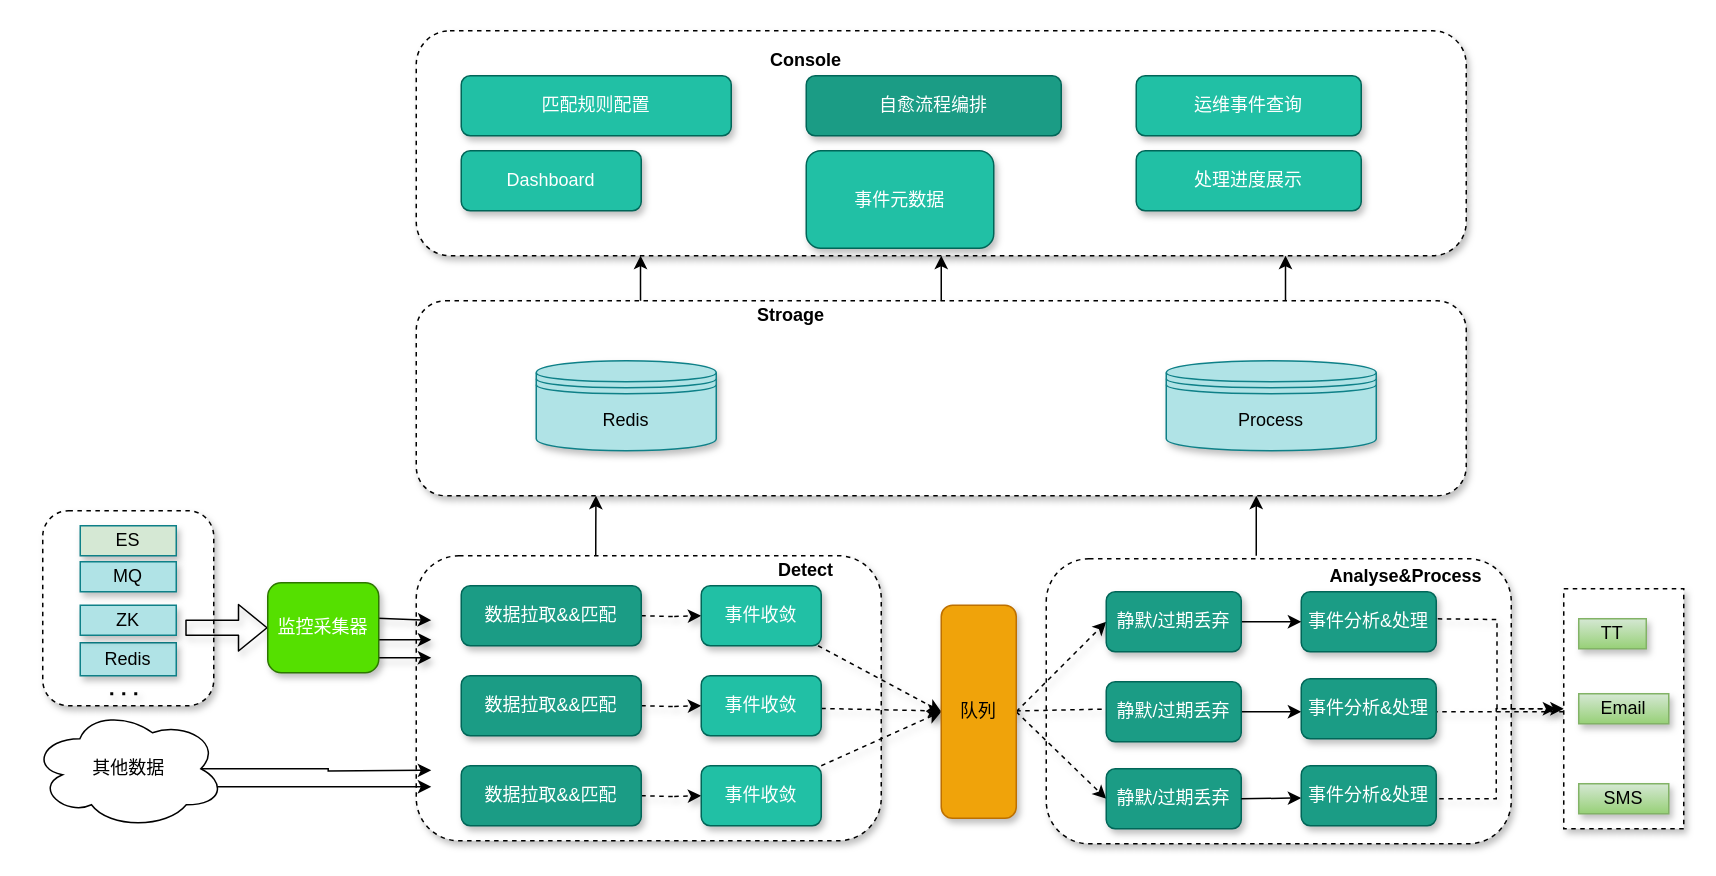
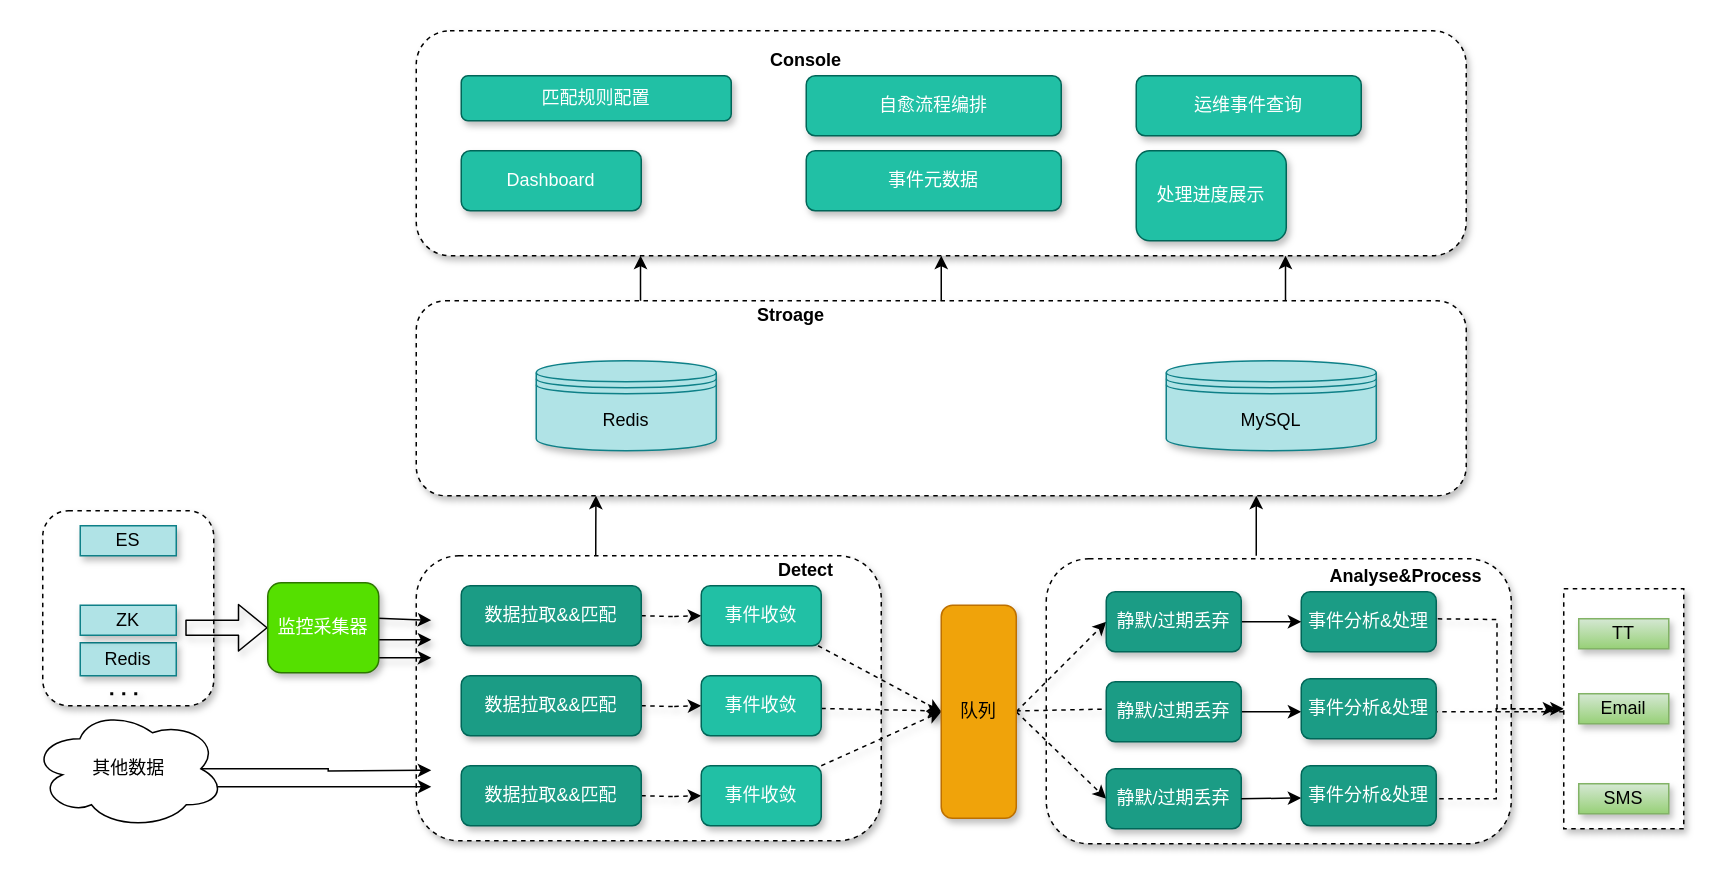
- <mxCell id="36" value="&lt;span style=&quot;color: rgb(255 , 255 , 255)&quot;&gt;匹配规则&lt;/span&gt;&lt;span style=&quot;color: rgb(255 , 255 , 255)&quot;&gt;配置&lt;/span&gt;" style="rounded=1;whiteSpace=wrap;html=1;fillColor=#21C0A5;strokeColor=#006658;fontColor=#5C5C5C;shadow=1;" parent="1" vertex="1"><mxGeometry x="307" y="50" width="180" height="40" as="geometry" /></mxCell>
+ <mxCell id="36" value="&lt;span style=&quot;color: rgb(255 , 255 , 255)&quot;&gt;匹配规则&lt;/span&gt;&lt;span style=&quot;color: rgb(255 , 255 , 255)&quot;&gt;配置&lt;/span&gt;" style="rounded=1;whiteSpace=wrap;html=1;fillColor=#21C0A5;strokeColor=#006658;fontColor=#5C5C5C;shadow=1;" parent="1" vertex="1"><mxGeometry x="307" y="50" width="180" height="30" as="geometry" /></mxCell>
- <mxCell id="37" value="&lt;span style=&quot;color: rgb(255 , 255 , 255)&quot;&gt;自愈流程编排&lt;/span&gt;" style="rounded=1;whiteSpace=wrap;html=1;fillColor=#1b9c85;strokeColor=#006658;fontColor=#5C5C5C;shadow=1;" parent="1" vertex="1"><mxGeometry x="537" y="50" width="170" height="40" as="geometry" /></mxCell>
+ <mxCell id="37" value="&lt;span style=&quot;color: rgb(255 , 255 , 255)&quot;&gt;自愈流程编排&lt;/span&gt;" style="rounded=1;whiteSpace=wrap;html=1;fillColor=#21C0A5;strokeColor=#006658;fontColor=#5C5C5C;shadow=1;" parent="1" vertex="1"><mxGeometry x="537" y="50" width="170" height="40" as="geometry" /></mxCell>
- <mxCell id="51" value="&lt;span style=&quot;color: rgb(255 , 255 , 255)&quot;&gt;处理进度展示&lt;/span&gt;" style="rounded=1;whiteSpace=wrap;html=1;fillColor=#21C0A5;strokeColor=#006658;fontColor=#5C5C5C;shadow=1;" parent="1" vertex="1"><mxGeometry x="757" y="100" width="150" height="40" as="geometry" /></mxCell>
+ <mxCell id="51" value="&lt;span style=&quot;color: rgb(255 , 255 , 255)&quot;&gt;处理进度展示&lt;/span&gt;" style="rounded=1;whiteSpace=wrap;html=1;fillColor=#21C0A5;strokeColor=#006658;fontColor=#5C5C5C;shadow=1;" parent="1" vertex="1"><mxGeometry x="757" y="100" width="100" height="60" as="geometry" /></mxCell>
- <mxCell id="50" value="&lt;span style=&quot;color: rgb(255 , 255 , 255)&quot;&gt;事件&lt;/span&gt;&lt;span style=&quot;color: rgb(255 , 255 , 255)&quot;&gt;元数据&lt;/span&gt;" style="rounded=1;whiteSpace=wrap;html=1;fillColor=#21C0A5;strokeColor=#006658;fontColor=#5C5C5C;shadow=1;" parent="1" vertex="1"><mxGeometry x="537" y="100" width="125" height="65" as="geometry" /></mxCell>
+ <mxCell id="50" value="&lt;span style=&quot;color: rgb(255 , 255 , 255)&quot;&gt;事件&lt;/span&gt;&lt;span style=&quot;color: rgb(255 , 255 , 255)&quot;&gt;元数据&lt;/span&gt;" style="rounded=1;whiteSpace=wrap;html=1;fillColor=#21C0A5;strokeColor=#006658;fontColor=#5C5C5C;shadow=1;" parent="1" vertex="1"><mxGeometry x="537" y="100" width="170" height="40" as="geometry" /></mxCell>
- <mxCell id="34" value="Process" style="shape=datastore;whiteSpace=wrap;html=1;fillColor=#b0e3e6;strokeColor=#0e8088;shadow=1;" parent="1" vertex="1"><mxGeometry x="777" y="240" width="140" height="60" as="geometry" /></mxCell>
+ <mxCell id="34" value="MySQL" style="shape=datastore;whiteSpace=wrap;html=1;fillColor=#b0e3e6;strokeColor=#0e8088;shadow=1;" parent="1" vertex="1"><mxGeometry x="777" y="240" width="140" height="60" as="geometry" /></mxCell>
- <mxCell id="4" value="ES" style="rounded=0;whiteSpace=wrap;html=1;fillColor=#d5e8d4;strokeColor=#0e8088;shadow=1;" parent="1" vertex="1"><mxGeometry x="53" y="350" width="64" height="20" as="geometry" /></mxCell>
+ <mxCell id="4" value="ES" style="rounded=0;whiteSpace=wrap;html=1;fillColor=#b0e3e6;strokeColor=#0e8088;shadow=1;" parent="1" vertex="1"><mxGeometry x="53" y="350" width="64" height="20" as="geometry" /></mxCell>
- <mxCell id="5" value="MQ" style="rounded=0;whiteSpace=wrap;html=1;fillColor=#b0e3e6;strokeColor=#0e8088;shadow=1;" parent="1" vertex="1"><mxGeometry x="53" y="374" width="64" height="20" as="geometry" /></mxCell>
- <mxCell id="47" value="TT" style="rounded=0;whiteSpace=wrap;html=1;fillColor=#d5e8d4;strokeColor=#82b366;gradientColor=#97d077;shadow=1;" parent="1" vertex="1"><mxGeometry x="1052" y="412" width="45" height="20" as="geometry" /></mxCell>
+ <mxCell id="47" value="TT" style="rounded=0;whiteSpace=wrap;html=1;fillColor=#d5e8d4;strokeColor=#82b366;gradientColor=#97d077;shadow=1;" parent="1" vertex="1"><mxGeometry x="1052" y="412" width="60" height="20" as="geometry" /></mxCell>
